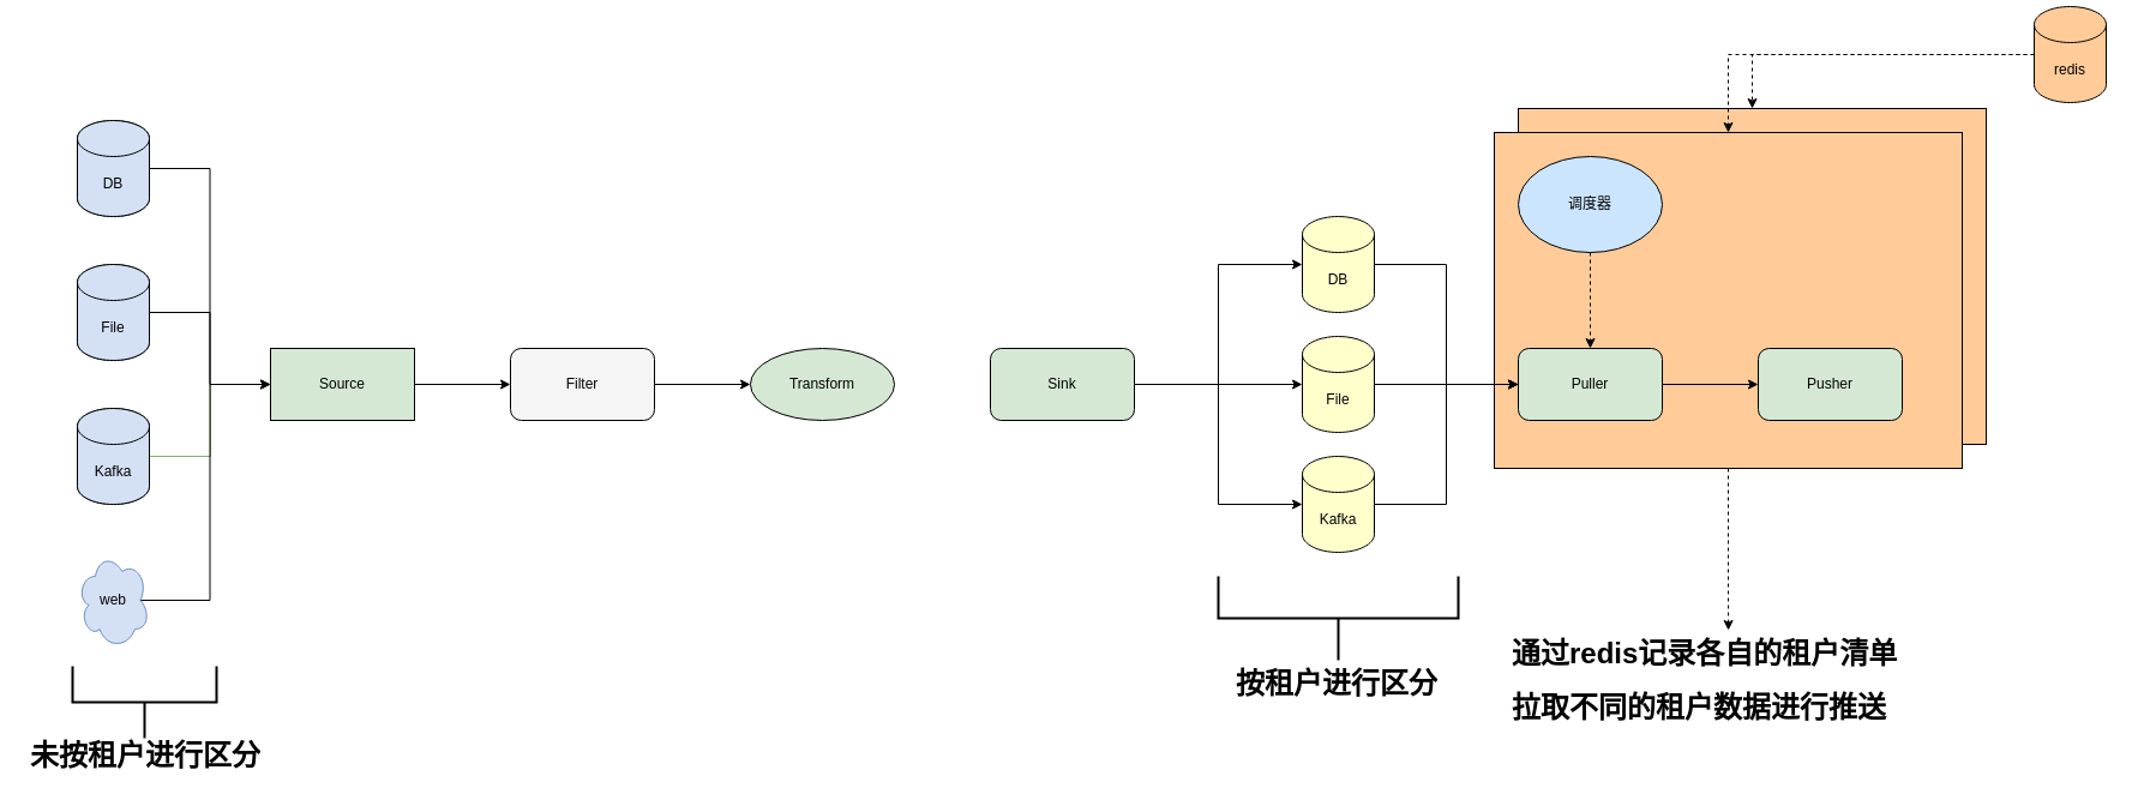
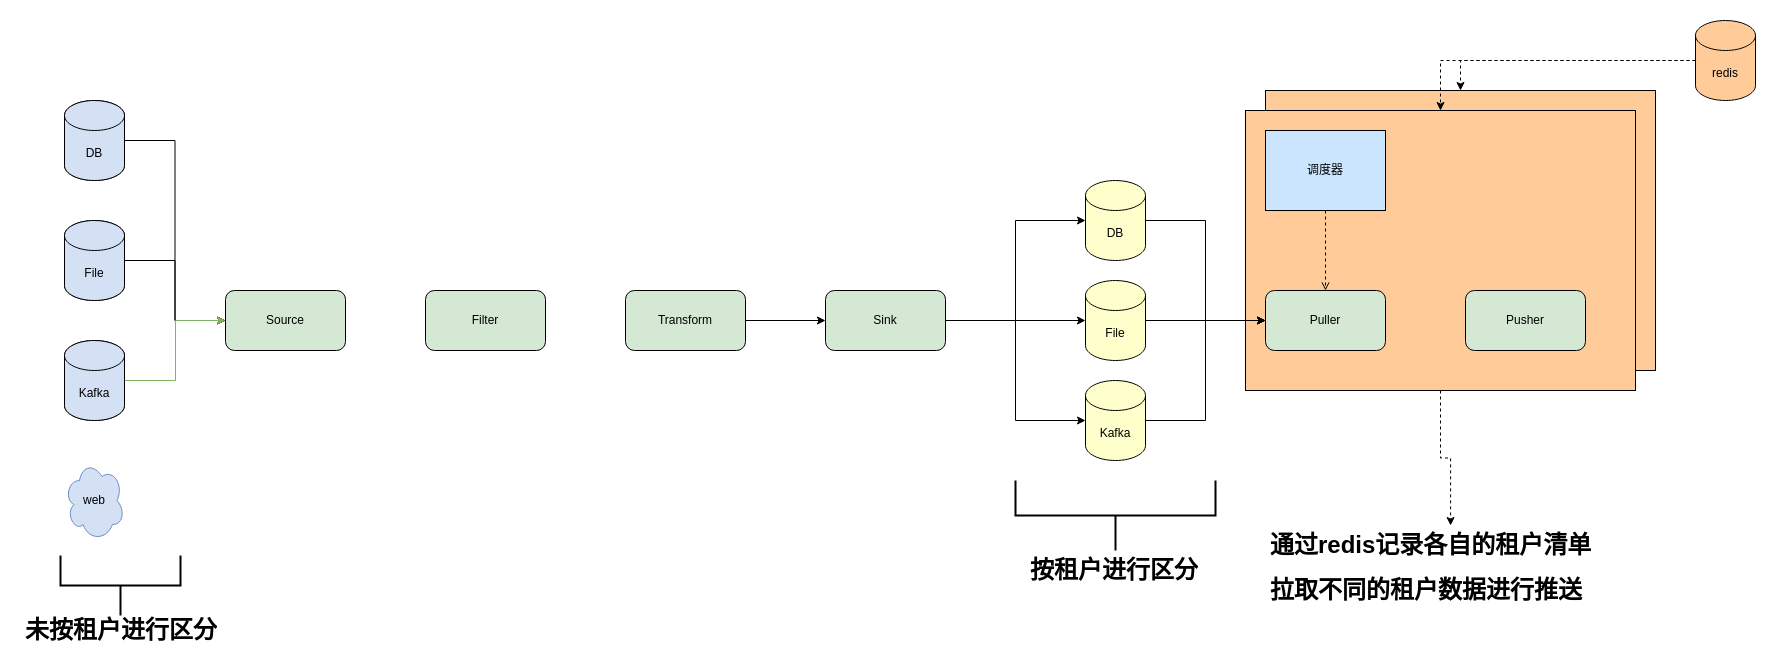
- <mxCell id="44" value="redis" style="shape=cylinder3;whiteSpace=wrap;html=1;boundedLbl=1;backgroundOutline=1;size=15;labelBackgroundColor=none;fontFamily=Helvetica;fontColor=default;fillColor=#FFCC99;gradientColor=none;gradientDirection=south;" vertex="1" parent="1"><mxGeometry x="1695" y="5" width="60" height="80" as="geometry" /></mxCell>
+ <mxCell id="44" value="redis" style="shape=cylinder3;whiteSpace=wrap;html=1;boundedLbl=1;backgroundOutline=1;size=15;labelBackgroundColor=none;fontFamily=Helvetica;fontColor=default;fillColor=#FFCC99;gradientColor=none;gradientDirection=south;" vertex="1" parent="1"><mxGeometry x="1695" width="60" height="80" as="geometry" y="20" /></mxCell>
- <mxCell id="40" value="调度器" style="ellipse;whiteSpace=wrap;html=1;labelBackgroundColor=none;fontFamily=Helvetica;fontColor=default;fillColor=#CCE5FF;gradientColor=none;gradientDirection=south;" vertex="1" parent="1"><mxGeometry x="1265" y="130" width="120" height="80" as="geometry" /></mxCell>
+ <mxCell id="40" value="调度器" style="whiteSpace=wrap;html=1;labelBackgroundColor=none;fontFamily=Helvetica;fontColor=default;fillColor=#CCE5FF;gradientColor=none;gradientDirection=south;rounded=0;" vertex="1" parent="1"><mxGeometry x="1265" y="130" width="120" height="80" as="geometry" /></mxCell>
- <mxCell id="39" style="edgeStyle=orthogonalEdgeStyle;rounded=0;orthogonalLoop=1;jettySize=auto;html=1;exitX=0.5;exitY=1;exitDx=0;exitDy=0;fontFamily=Helvetica;fontColor=default;dashed=1;" edge="1" parent="1" source="40" target="28"><mxGeometry relative="1" as="geometry" /></mxCell>
+ <mxCell id="39" style="edgeStyle=orthogonalEdgeStyle;rounded=0;orthogonalLoop=1;jettySize=auto;html=1;exitX=0.5;exitY=1;exitDx=0;exitDy=0;fontFamily=Helvetica;fontColor=default;dashed=1;endArrow=open;" edge="1" parent="1" source="40" target="28"><mxGeometry relative="1" as="geometry" /></mxCell>
- <mxCell id="6" value="Source" style="whiteSpace=wrap;html=1;fillColor=#D5E8D4;rounded=0;" vertex="1" parent="1"><mxGeometry x="225" y="290" width="120" height="60" as="geometry" /></mxCell>
+ <mxCell id="6" value="Source" style="rounded=1;whiteSpace=wrap;html=1;fillColor=#D5E8D4;" vertex="1" parent="1"><mxGeometry x="225" y="290" width="120" height="60" as="geometry" /></mxCell>
- <mxCell id="5" value="" style="edgeStyle=orthogonalEdgeStyle;rounded=0;orthogonalLoop=1;jettySize=auto;html=1;entryX=0;entryY=0.5;entryDx=0;entryDy=0;" edge="1" parent="1" source="6" target="34"><mxGeometry relative="1" as="geometry" /></mxCell>
- <mxCell id="34" value="Filter" style="rounded=1;whiteSpace=wrap;html=1;fillColor=#f5f5f5;" vertex="1" parent="1"><mxGeometry x="425" y="290" width="120" height="60" as="geometry" /></mxCell>
+ <mxCell id="34" value="Filter" style="rounded=1;whiteSpace=wrap;html=1;fillColor=#D5E8D4;" vertex="1" parent="1"><mxGeometry x="425" y="290" width="120" height="60" as="geometry" /></mxCell>
- <mxCell id="33" style="edgeStyle=orthogonalEdgeStyle;rounded=0;orthogonalLoop=1;jettySize=auto;html=1;exitX=1;exitY=0.5;exitDx=0;exitDy=0;entryX=0;entryY=0.5;entryDx=0;entryDy=0;fontFamily=Helvetica;fontColor=default;" edge="1" parent="1" source="34" target="16"><mxGeometry relative="1" as="geometry" /></mxCell>
- <mxCell id="16" value="Transform" style="ellipse;whiteSpace=wrap;html=1;fillColor=#D5E8D4;" vertex="1" parent="1"><mxGeometry x="625" y="290" width="120" height="60" as="geometry" /></mxCell>
+ <mxCell id="16" value="Transform" style="whiteSpace=wrap;html=1;rounded=1;fillColor=#D5E8D4;" vertex="1" parent="1"><mxGeometry x="625" y="290" width="120" height="60" as="geometry" /></mxCell>
+ <mxCell id="15" value="" style="edgeStyle=orthogonalEdgeStyle;rounded=0;orthogonalLoop=1;jettySize=auto;html=1;" edge="1" parent="1" source="16" target="20"><mxGeometry relative="1" as="geometry" /></mxCell>
- <mxCell id="27" style="edgeStyle=orthogonalEdgeStyle;rounded=0;orthogonalLoop=1;jettySize=auto;html=1;exitX=1;exitY=0.5;exitDx=0;exitDy=0;fontFamily=Helvetica;" edge="1" parent="1" source="28" target="29"><mxGeometry relative="1" as="geometry" /></mxCell>
- <mxCell id="13" style="edgeStyle=orthogonalEdgeStyle;rounded=0;orthogonalLoop=1;jettySize=auto;html=1;exitX=0.875;exitY=0.5;exitDx=0;exitDy=0;exitPerimeter=0;entryX=0;entryY=0.5;entryDx=0;entryDy=0;" edge="1" parent="1" source="14" target="6"><mxGeometry relative="1" as="geometry" /></mxCell>
- <mxCell id="41" value="&lt;h1&gt;通过redis记录各自的租户清单&lt;/h1&gt;&lt;h1&gt;拉取不同的租户数据进行推送&lt;/h1&gt;" style="text;html=1;strokeColor=none;fillColor=none;spacing=5;spacingTop=-20;whiteSpace=wrap;overflow=hidden;rounded=0;labelBackgroundColor=none;fontFamily=Helvetica;fontColor=default;" vertex="1" parent="1"><mxGeometry x="1254.75" y="525" width="370.5" height="95" as="geometry" /></mxCell>
+ <mxCell id="41" value="&lt;h1&gt;通过redis记录各自的租户清单&lt;/h1&gt;&lt;h1&gt;拉取不同的租户数据进行推送&lt;/h1&gt;" style="text;html=1;strokeColor=none;fillColor=none;spacing=5;spacingTop=-20;whiteSpace=wrap;overflow=hidden;rounded=0;labelBackgroundColor=none;fontFamily=Helvetica;fontColor=default;" vertex="1" parent="1"><mxGeometry x="1264.75" y="525" width="370.5" height="95" as="geometry" /></mxCell>
